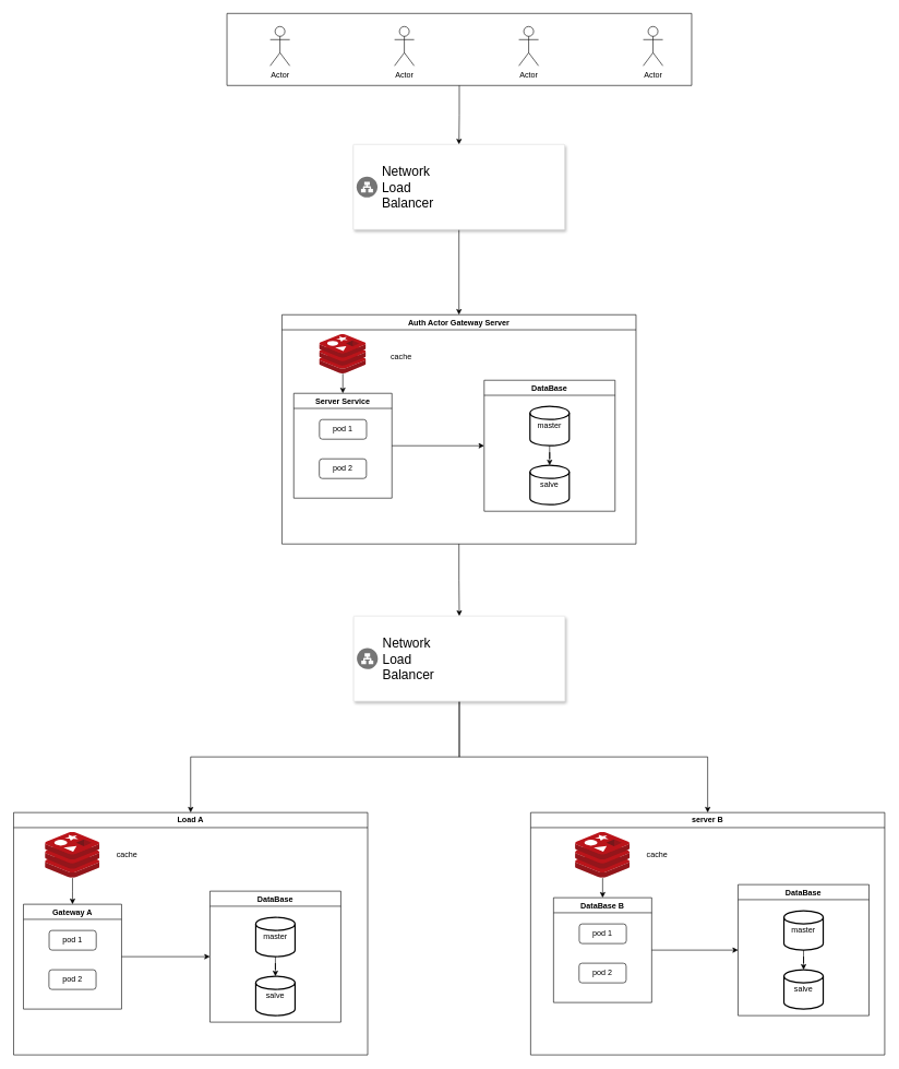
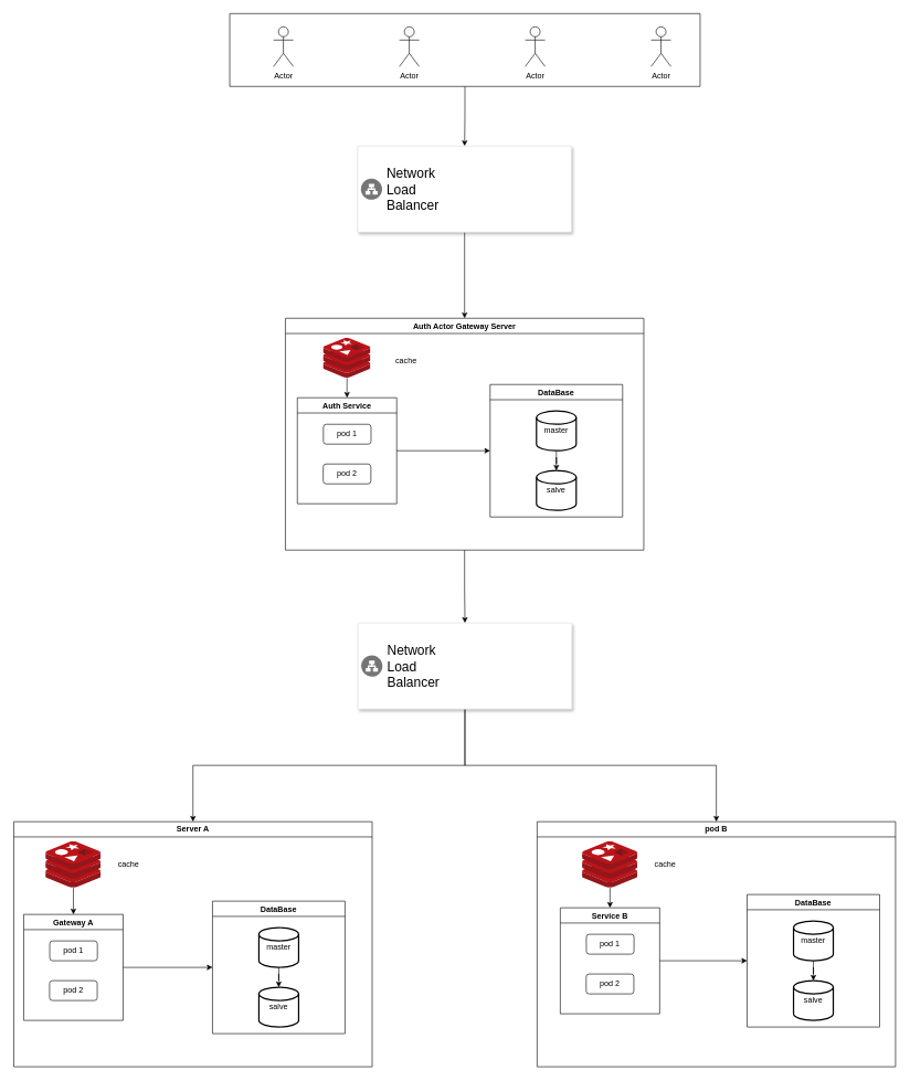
- <mxCell id="18" value="Server Service" style="swimlane;" vertex="1" parent="9"><mxGeometry x="18.05" y="120" width="150" height="160" as="geometry" /></mxCell>
+ <mxCell id="18" value="Auth Service" style="swimlane;" vertex="1" parent="9"><mxGeometry x="18.05" y="120" width="150" height="160" as="geometry" /></mxCell>
- <mxCell id="21" value="Load A" style="swimlane;whiteSpace=wrap;html=1;" vertex="1" parent="1"><mxGeometry x="20" y="1240" width="541" height="370" as="geometry" /></mxCell>
+ <mxCell id="21" value="Server A" style="swimlane;whiteSpace=wrap;html=1;" vertex="1" parent="1"><mxGeometry x="20" y="1240" width="541" height="370" as="geometry" /></mxCell>
- <mxCell id="33" value="server B" style="swimlane;whiteSpace=wrap;html=1;" vertex="1" parent="1"><mxGeometry x="810" y="1240" width="541" height="370" as="geometry" /></mxCell>
+ <mxCell id="33" value="pod B" style="swimlane;whiteSpace=wrap;html=1;" vertex="1" parent="1"><mxGeometry x="810" y="1240" width="541" height="370" as="geometry" /></mxCell>
- <mxCell id="42" value="DataBase B" style="swimlane;startSize=23;" vertex="1" parent="33"><mxGeometry x="34.99" y="130" width="150" height="160" as="geometry" /></mxCell>
+ <mxCell id="42" value="Service B" style="swimlane;startSize=23;" vertex="1" parent="33"><mxGeometry x="34.99" y="130" width="150" height="160" as="geometry" /></mxCell>
